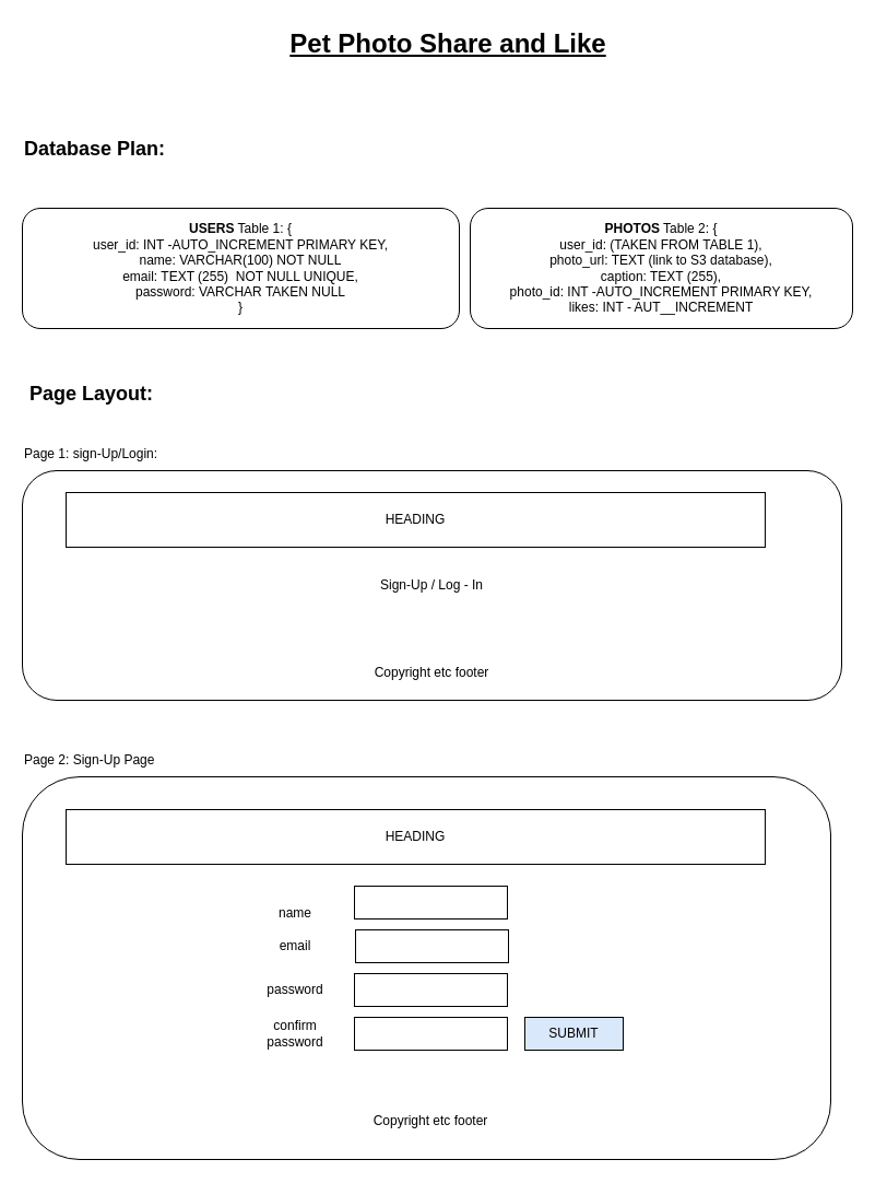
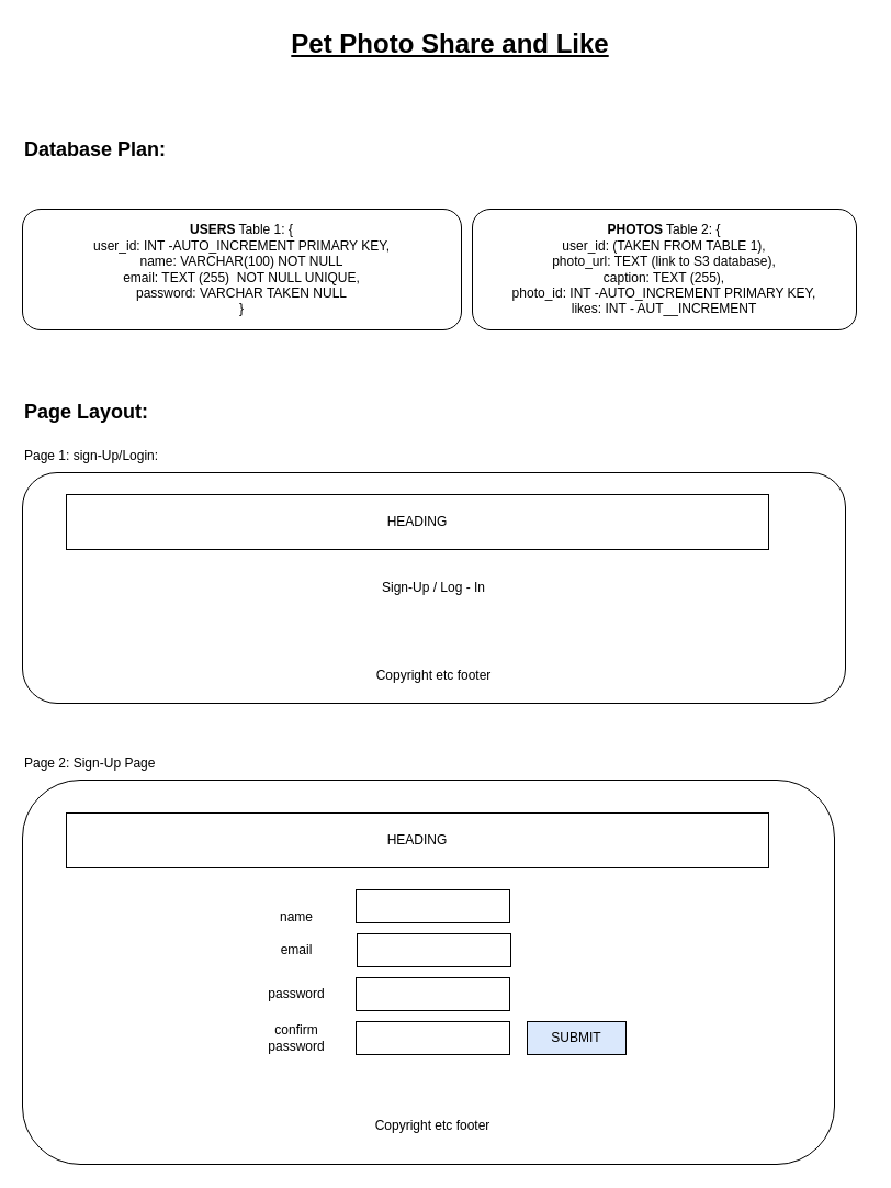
- <mxCell id="6" value="&lt;b&gt;&lt;font style=&quot;font-size: 18px&quot;&gt;Page Layout:&lt;/font&gt;&lt;/b&gt;" style="text;html=1;strokeColor=none;fillColor=none;align=left;verticalAlign=middle;whiteSpace=wrap;rounded=0;fontSize=17;" parent="1" vertex="1"><mxGeometry x="25" y="345" width="300" height="30" as="geometry" /></mxCell>
+ <mxCell id="6" value="&lt;b&gt;&lt;font style=&quot;font-size: 18px&quot;&gt;Page Layout:&lt;/font&gt;&lt;/b&gt;" style="text;html=1;strokeColor=none;fillColor=none;align=left;verticalAlign=middle;whiteSpace=wrap;rounded=0;fontSize=17;" parent="1" vertex="1"><mxGeometry x="20" y="360" width="300" height="30" as="geometry" /></mxCell>
